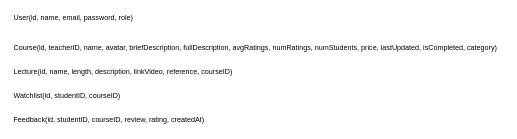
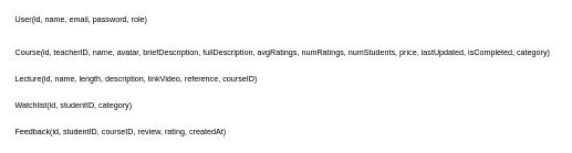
- <mxCell id="5" value="Watchlist(id, studentID, courseID)" style="text;html=1;align=left;verticalAlign=middle;resizable=0;points=[];autosize=1;" parent="1" vertex="1"><mxGeometry x="20" y="150" width="190" height="20" as="geometry" /></mxCell>
+ <mxCell id="5" value="Watchlist(id, studentID, category)" style="text;html=1;align=left;verticalAlign=middle;resizable=0;points=[];autosize=1;" parent="1" vertex="1"><mxGeometry x="20" y="150" width="190" height="20" as="geometry" /></mxCell>
